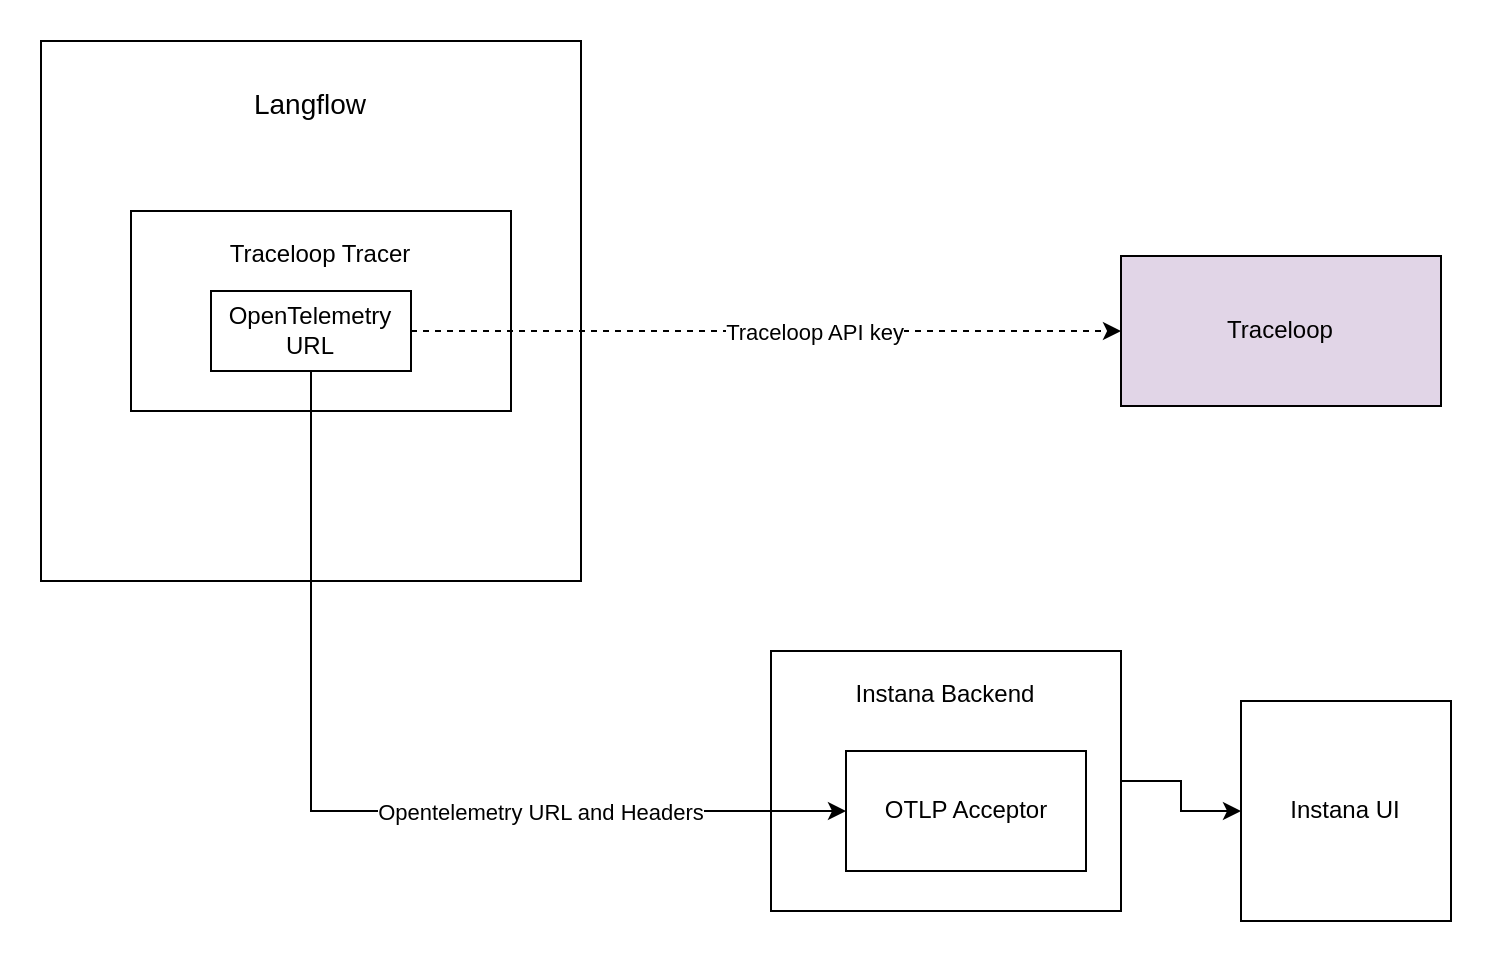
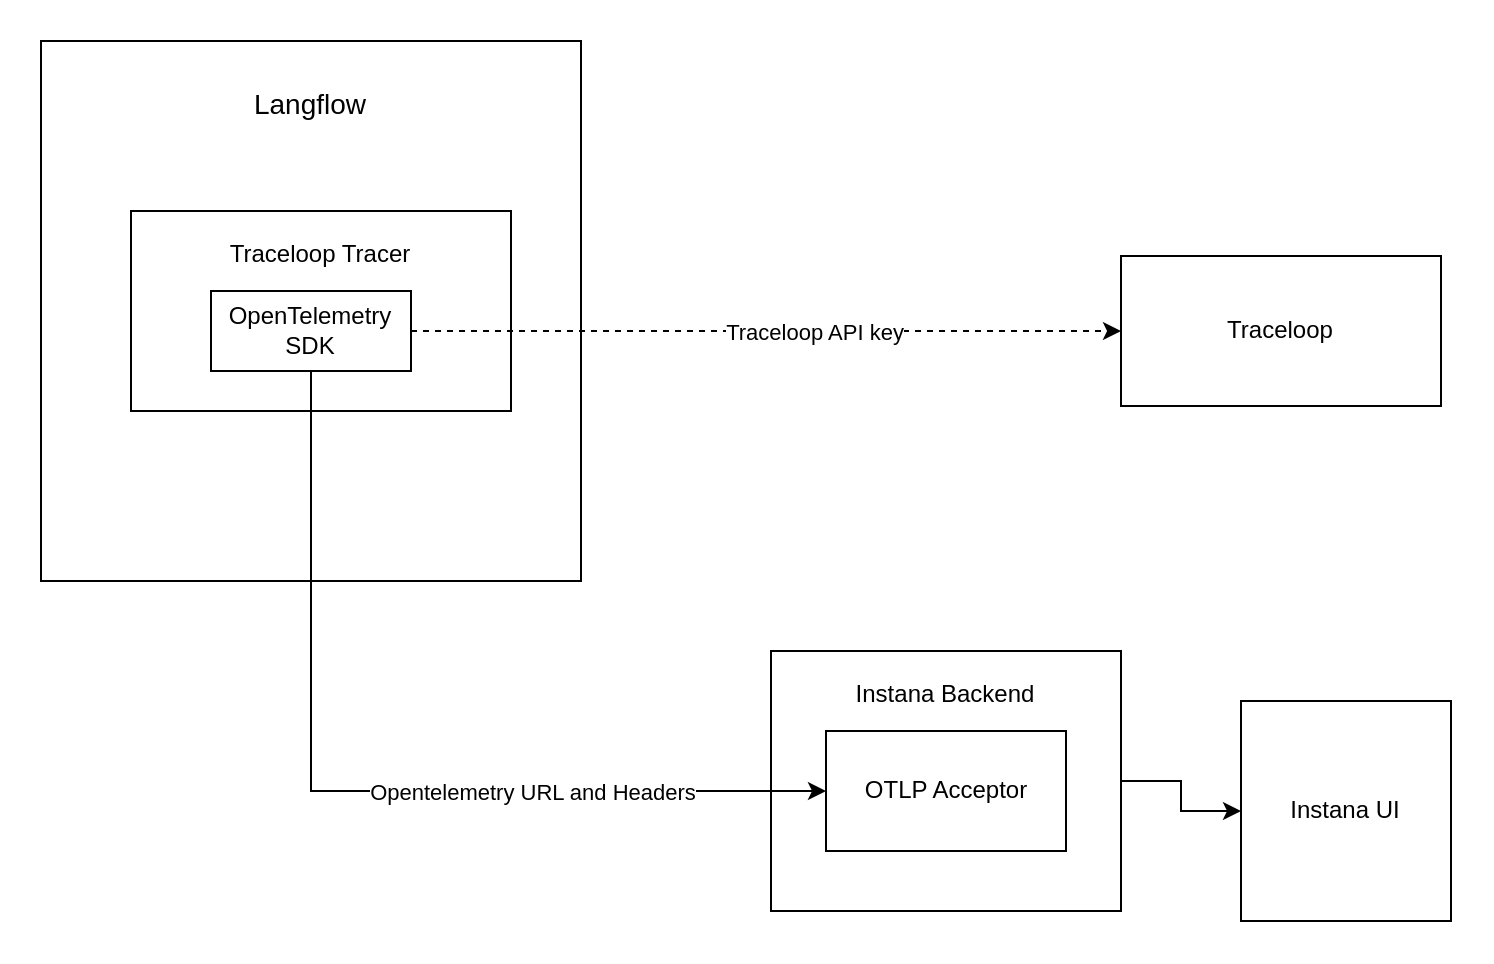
- <mxCell id="5" value="OpenTelemetry URL" style="rounded=0;whiteSpace=wrap;html=1;" vertex="1" parent="1"><mxGeometry x="105" y="145" width="100" height="40" as="geometry" /></mxCell>
+ <mxCell id="5" value="OpenTelemetry SDK" style="rounded=0;whiteSpace=wrap;html=1;" vertex="1" parent="1"><mxGeometry x="105" y="145" width="100" height="40" as="geometry" /></mxCell>
- <mxCell id="4" value="Traceloop" style="rounded=0;whiteSpace=wrap;html=1;fillColor=#e1d5e7;" vertex="1" parent="1"><mxGeometry x="560" y="127.5" width="160" height="75" as="geometry" /></mxCell>
+ <mxCell id="4" value="Traceloop" style="rounded=0;whiteSpace=wrap;html=1;" vertex="1" parent="1"><mxGeometry x="560" y="127.5" width="160" height="75" as="geometry" /></mxCell>
- <mxCell id="9" value="OTLP Acceptor" style="rounded=0;whiteSpace=wrap;html=1;" vertex="1" parent="1"><mxGeometry x="422.5" y="375" width="120" height="60" as="geometry" /></mxCell>
+ <mxCell id="9" value="OTLP Acceptor" style="rounded=0;whiteSpace=wrap;html=1;" vertex="1" parent="1"><mxGeometry x="412.5" y="365" width="120" height="60" as="geometry" /></mxCell>
